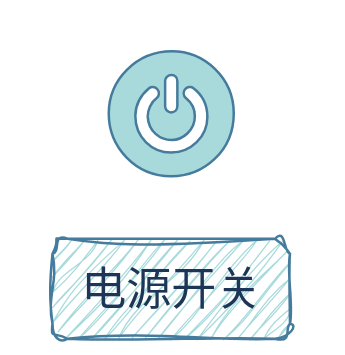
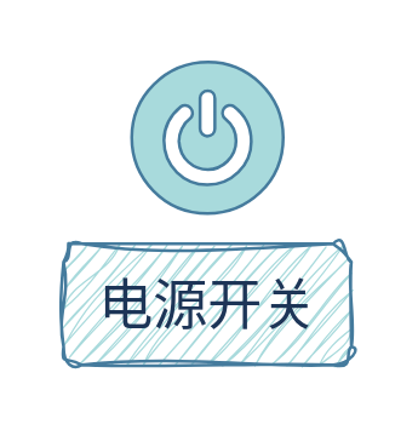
- <mxCell id="3" value="&lt;font style=&quot;font-size: 18px;&quot;&gt;电源开关&lt;/font&gt;" style="rounded=1;whiteSpace=wrap;html=1;sketch=1;hachureGap=4;jiggle=2;curveFitting=1;strokeColor=#457B9D;fontFamily=Architects Daughter;fontSource=https%3A%2F%2Ffonts.googleapis.com%2Fcss%3Ffamily%3DArchitects%2BDaughter;fontSize=20;fontColor=#1D3557;fillColor=#A8DADC;" vertex="1" parent="1"><mxGeometry x="20.5" y="95" width="95" height="40" as="geometry" /></mxCell>
+ <mxCell id="3" value="&lt;font style=&quot;font-size: 18px;&quot;&gt;电源开关&lt;/font&gt;" style="rounded=1;whiteSpace=wrap;html=1;sketch=1;hachureGap=4;jiggle=2;curveFitting=1;strokeColor=#457B9D;fontFamily=Architects Daughter;fontSource=https%3A%2F%2Ffonts.googleapis.com%2Fcss%3Ffamily%3DArchitects%2BDaughter;fontSize=20;fontColor=#1D3557;fillColor=#A8DADC;" vertex="1" parent="1"><mxGeometry x="20.5" y="80" width="95" height="40" as="geometry" /></mxCell>
